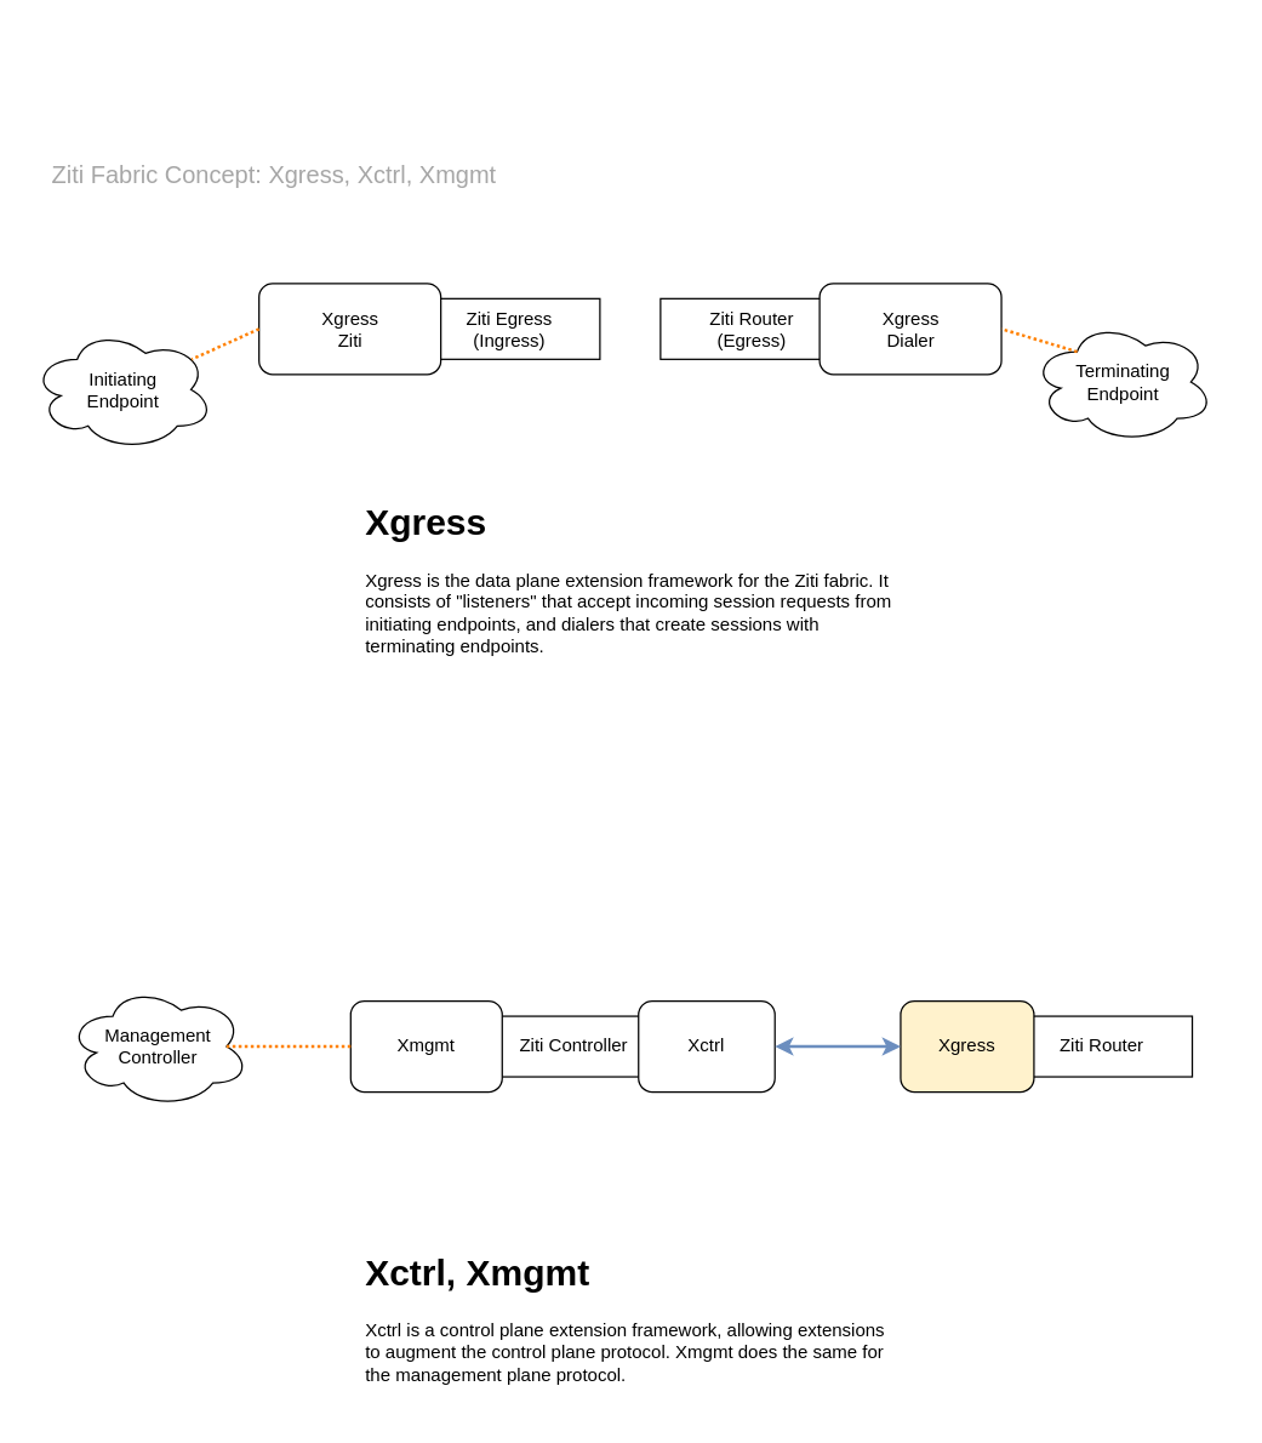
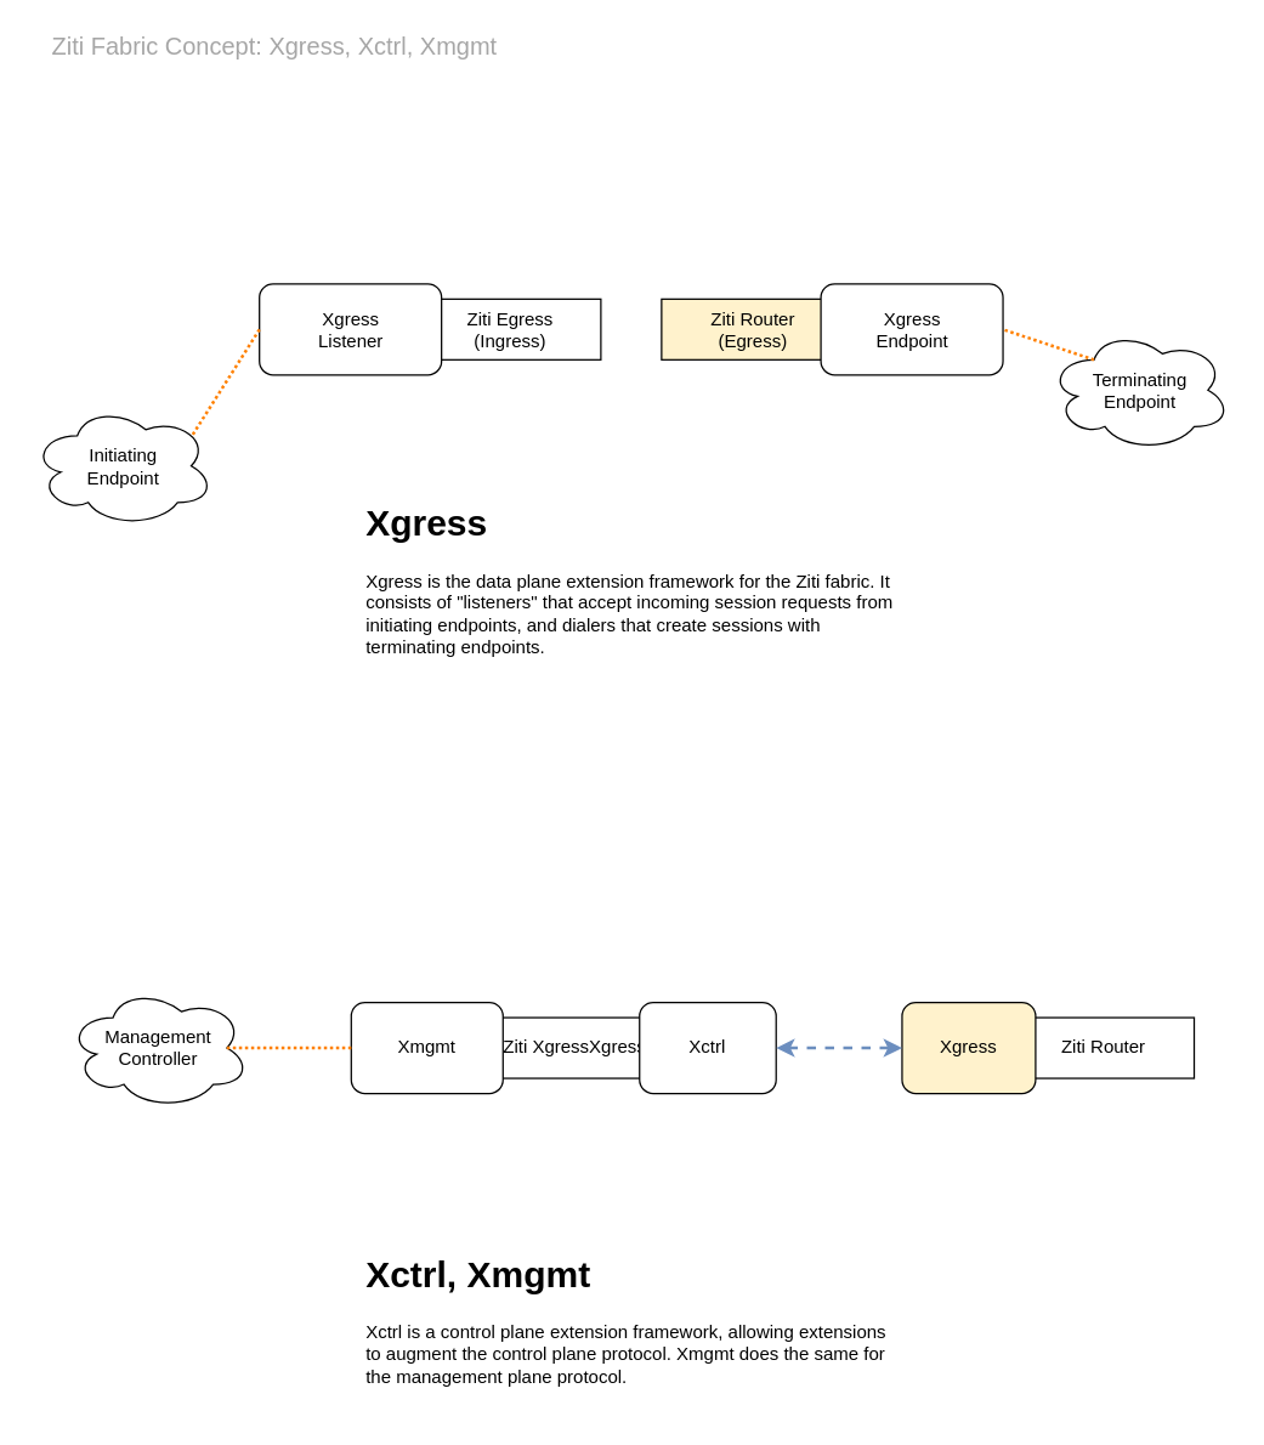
- <mxCell id="2" value="&lt;span style=&quot;font-size: 16px&quot;&gt;Ziti Fabric Concept: Xgress, Xctrl, Xmgmt&lt;br&gt;&lt;/span&gt;" style="text;html=1;strokeColor=none;fillColor=none;align=left;verticalAlign=middle;whiteSpace=wrap;rounded=0;fontColor=#A6A6A6;" vertex="1" parent="1"><mxGeometry x="32" y="105" width="770" height="20" as="geometry" /></mxCell>
+ <mxCell id="2" value="&lt;span style=&quot;font-size: 16px&quot;&gt;Ziti Fabric Concept: Xgress, Xctrl, Xmgmt&lt;br&gt;&lt;/span&gt;" style="text;html=1;strokeColor=none;fillColor=none;align=left;verticalAlign=middle;whiteSpace=wrap;rounded=0;fontColor=#A6A6A6;" vertex="1" parent="1"><mxGeometry x="32" y="20" width="770" height="20" as="geometry" /></mxCell>
- <mxCell id="4" value="Ziti Router&lt;br&gt;(Egress)&lt;br&gt;" style="rounded=0;whiteSpace=wrap;html=1;" vertex="1" parent="1"><mxGeometry x="435.5" y="196.5" width="120" height="40" as="geometry" /></mxCell>
+ <mxCell id="4" value="Ziti Router&lt;br&gt;(Egress)&lt;br&gt;" style="rounded=0;whiteSpace=wrap;html=1;fillColor=#fff2cc;" vertex="1" parent="1"><mxGeometry x="435.5" y="196.5" width="120" height="40" as="geometry" /></mxCell>
- <mxCell id="5" value="Xgress&lt;br&gt;Ziti&lt;br&gt;" style="rounded=1;whiteSpace=wrap;html=1;" vertex="1" parent="1"><mxGeometry x="170.5" y="186.5" width="120" height="60" as="geometry" /></mxCell>
+ <mxCell id="5" value="Xgress&lt;br&gt;Listener&lt;br&gt;" style="rounded=1;whiteSpace=wrap;html=1;" vertex="1" parent="1"><mxGeometry x="170.5" y="186.5" width="120" height="60" as="geometry" /></mxCell>
- <mxCell id="6" value="Xgress&lt;br&gt;Dialer&lt;br&gt;" style="rounded=1;whiteSpace=wrap;html=1;" vertex="1" parent="1"><mxGeometry x="540.5" y="186.5" width="120" height="60" as="geometry" /></mxCell>
+ <mxCell id="6" value="Xgress&lt;br&gt;Endpoint&lt;br&gt;" style="rounded=1;whiteSpace=wrap;html=1;" vertex="1" parent="1"><mxGeometry x="540.5" y="186.5" width="120" height="60" as="geometry" /></mxCell>
- <mxCell id="9" value="&lt;font color=&quot;#000000&quot;&gt;Terminating&lt;br&gt;Endpoint&lt;/font&gt;&lt;br&gt;" style="ellipse;shape=cloud;whiteSpace=wrap;html=1;fontColor=#82B366;" vertex="1" parent="1"><mxGeometry x="680.5" y="211.5" width="120" height="80" as="geometry" /></mxCell>
+ <mxCell id="9" value="&lt;font color=&quot;#000000&quot;&gt;Terminating&lt;br&gt;Endpoint&lt;/font&gt;&lt;br&gt;" style="ellipse;shape=cloud;whiteSpace=wrap;html=1;fontColor=#82B366;" vertex="1" parent="1"><mxGeometry x="690.5" y="216.5" width="120" height="80" as="geometry" /></mxCell>
- <mxCell id="7" value="&lt;font color=&quot;#000000&quot;&gt;Initiating&lt;br&gt;Endpoint&lt;/font&gt;&lt;br&gt;" style="ellipse;shape=cloud;whiteSpace=wrap;html=1;fontColor=#82B366;" vertex="1" parent="1"><mxGeometry x="20.5" y="216.5" width="120" height="80" as="geometry" /></mxCell>
+ <mxCell id="7" value="&lt;font color=&quot;#000000&quot;&gt;Initiating&lt;br&gt;Endpoint&lt;/font&gt;&lt;br&gt;" style="ellipse;shape=cloud;whiteSpace=wrap;html=1;fontColor=#82B366;" vertex="1" parent="1"><mxGeometry x="20.5" y="266.5" width="120" height="80" as="geometry" /></mxCell>
- <mxCell id="12" value="Ziti Controller" style="rounded=0;whiteSpace=wrap;html=1;" vertex="1" parent="1"><mxGeometry x="316" y="670" width="125" height="40" as="geometry" /></mxCell>
+ <mxCell id="12" value="Ziti XgressXgress" style="rounded=0;whiteSpace=wrap;html=1;" vertex="1" parent="1"><mxGeometry x="316" y="670" width="125" height="40" as="geometry" /></mxCell>
- <mxCell id="17" value="" style="endArrow=classic;startArrow=classic;html=1;exitX=1;exitY=0.5;exitDx=0;exitDy=0;entryX=0;entryY=0.5;entryDx=0;entryDy=0;fillColor=#dae8fc;strokeColor=#6c8ebf;strokeWidth=2;" edge="1" parent="1" source="13" target="16"><mxGeometry width="50" height="50" relative="1" as="geometry"><mxPoint x="324.176" y="379.882" as="sourcePoint" /><mxPoint x="524.176" y="379.882" as="targetPoint" /></mxGeometry></mxCell>
+ <mxCell id="17" value="" style="endArrow=classic;startArrow=classic;html=1;exitX=1;exitY=0.5;exitDx=0;exitDy=0;entryX=0;entryY=0.5;entryDx=0;entryDy=0;fillColor=#dae8fc;strokeColor=#6c8ebf;strokeWidth=2;dashed=1;" edge="1" parent="1" source="13" target="16"><mxGeometry width="50" height="50" relative="1" as="geometry"><mxPoint x="324.176" y="379.882" as="sourcePoint" /><mxPoint x="524.176" y="379.882" as="targetPoint" /></mxGeometry></mxCell>
